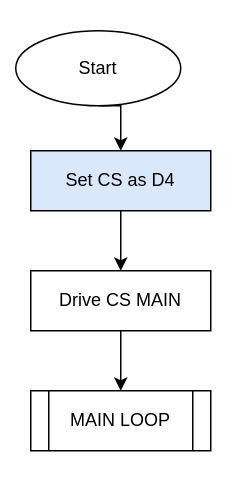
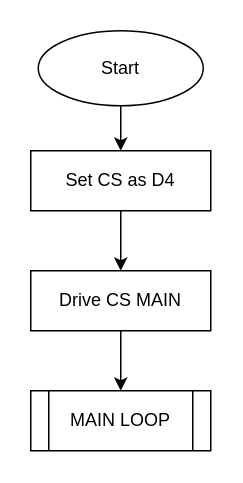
- <mxCell id="3" value="Start" style="ellipse;whiteSpace=wrap;html=1;" vertex="1" parent="1"><mxGeometry x="10" y="20" width="110" height="50" as="geometry" /></mxCell>
+ <mxCell id="3" value="Start" style="ellipse;whiteSpace=wrap;html=1;" vertex="1" parent="1"><mxGeometry x="25" y="20" width="110" height="50" as="geometry" /></mxCell>
- <mxCell id="5" value="Set CS as D4" style="rounded=0;whiteSpace=wrap;html=1;fillColor=#dae8fc;" vertex="1" parent="1"><mxGeometry x="20" y="100" width="120" height="40" as="geometry" /></mxCell>
+ <mxCell id="5" value="Set CS as D4" style="rounded=0;whiteSpace=wrap;html=1;" vertex="1" parent="1"><mxGeometry x="20" y="100" width="120" height="40" as="geometry" /></mxCell>
